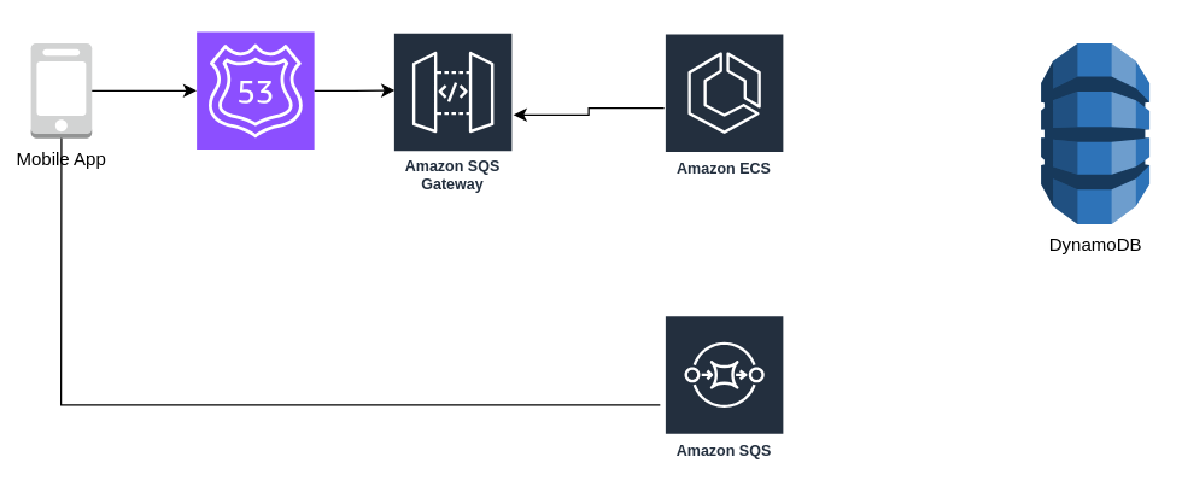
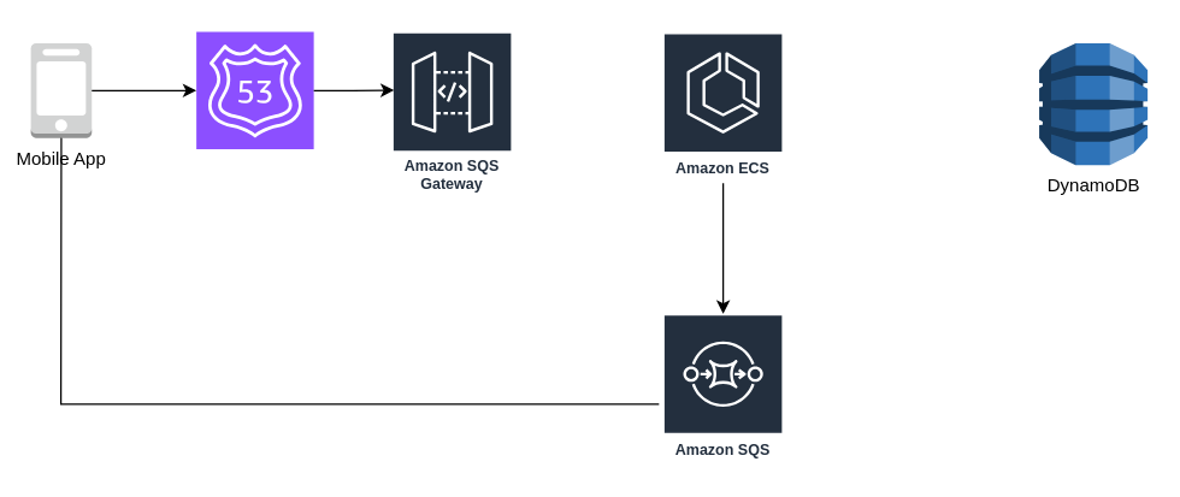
- <mxCell id="10" style="edgeStyle=orthogonalEdgeStyle;rounded=0;orthogonalLoop=1;jettySize=auto;html=1;" edge="1" parent="1" source="8" target="3"><mxGeometry relative="1" as="geometry"><mxPoint x="218" y="70" as="sourcePoint" /><mxPoint x="271" y="69" as="targetPoint" /></mxGeometry></mxCell>
+ <mxCell id="10" style="edgeStyle=orthogonalEdgeStyle;rounded=0;orthogonalLoop=1;jettySize=auto;html=1;" edge="1" parent="1" source="8" target="9"><mxGeometry relative="1" as="geometry"><mxPoint x="218" y="70" as="sourcePoint" /><mxPoint x="271" y="69" as="targetPoint" /></mxGeometry></mxCell>
- <mxCell id="7" value="DynamoDB" style="outlineConnect=0;dashed=0;verticalLabelPosition=bottom;verticalAlign=top;align=center;html=1;shape=mxgraph.aws3.dynamo_db;fillColor=#2E73B8;gradientColor=none;" vertex="1" parent="1"><mxGeometry x="690" y="28" width="72" height="120" as="geometry" /></mxCell>
+ <mxCell id="7" value="DynamoDB" style="outlineConnect=0;dashed=0;verticalLabelPosition=bottom;verticalAlign=top;align=center;html=1;shape=mxgraph.aws3.dynamo_db;fillColor=#2E73B8;gradientColor=none;" vertex="1" parent="1"><mxGeometry x="690" y="28" width="72" height="81" as="geometry" /></mxCell>
